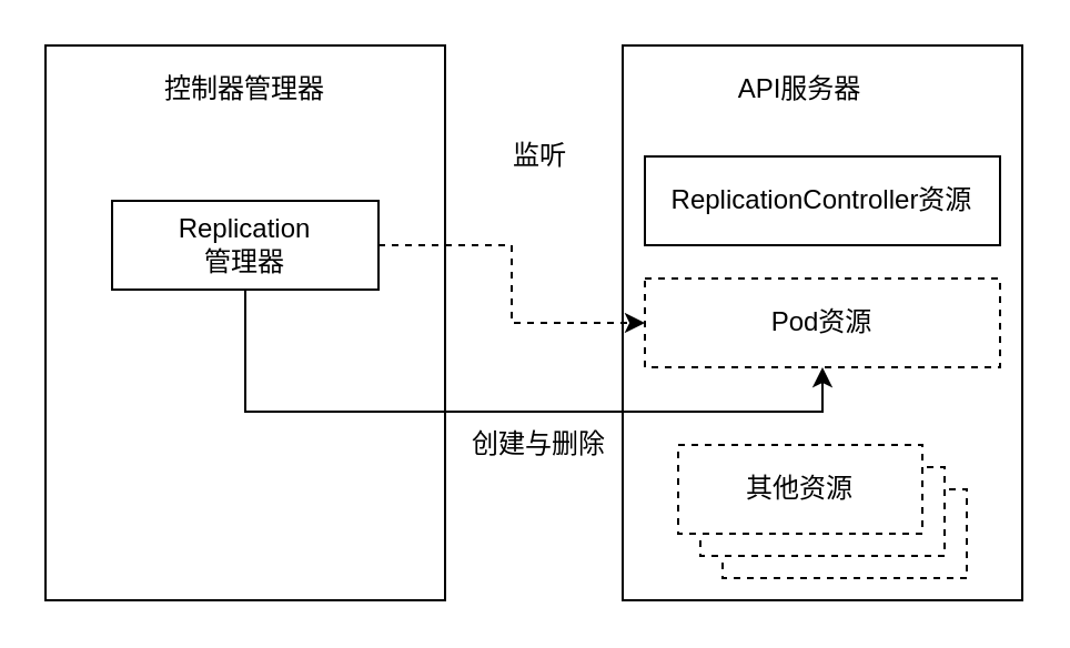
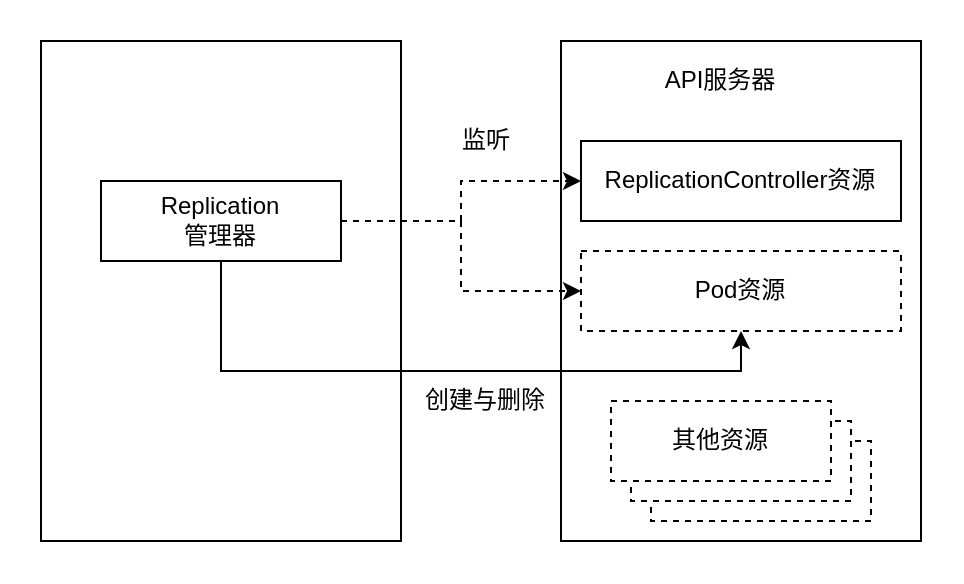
- <mxCell id="14" value="控制器管理器" style="text;html=1;strokeColor=none;fillColor=none;align=center;verticalAlign=middle;whiteSpace=wrap;rounded=0;" vertex="1" parent="1"><mxGeometry x="60" y="30" width="100" height="20" as="geometry" /></mxCell>
+ <mxCell id="6" style="edgeStyle=orthogonalEdgeStyle;rounded=0;orthogonalLoop=1;jettySize=auto;html=1;entryX=0;entryY=0.5;entryDx=0;entryDy=0;dashed=1;" edge="1" parent="1" source="9" target="10"><mxGeometry relative="1" as="geometry" /></mxCell>
